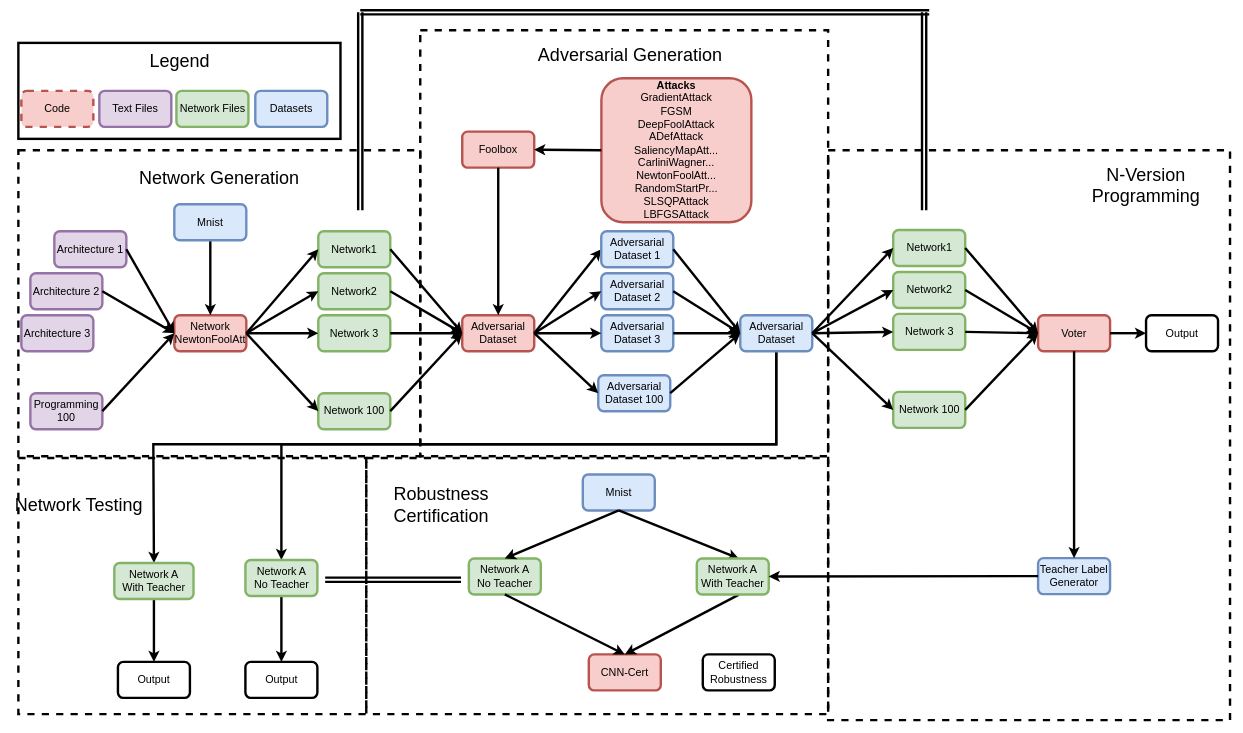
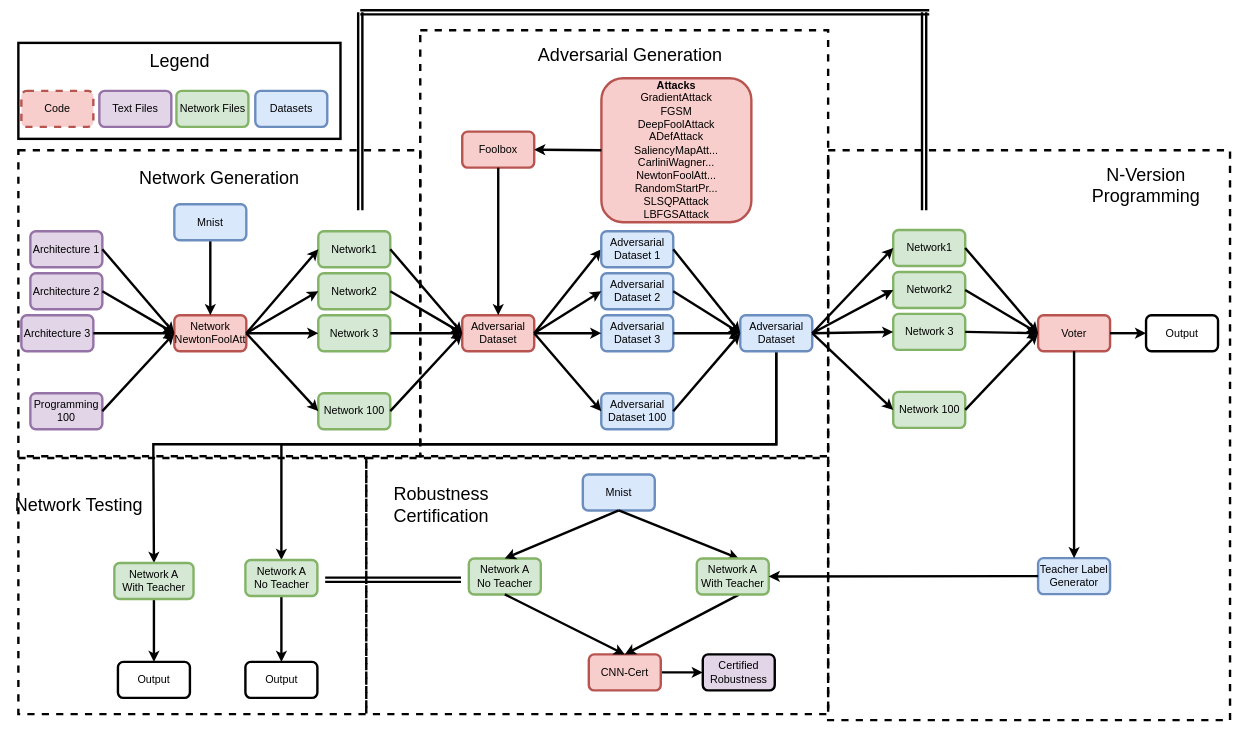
- <mxCell id="15" value="Architecture 1" style="rounded=1;whiteSpace=wrap;html=1;fillColor=#e1d5e7;strokeColor=#9673a6;strokeWidth=4;fontSize=18;" parent="1" vertex="1"><mxGeometry x="90" y="385" width="120" height="60" as="geometry" /></mxCell>
+ <mxCell id="15" value="Architecture 1" style="rounded=1;whiteSpace=wrap;html=1;fillColor=#e1d5e7;strokeColor=#9673a6;strokeWidth=4;fontSize=18;" parent="1" vertex="1"><mxGeometry x="50" y="385" width="120" height="60" as="geometry" /></mxCell>
+ <mxCell id="22" value="" style="endArrow=classic;html=1;exitX=1;exitY=0.5;exitDx=0;exitDy=0;entryX=0;entryY=0.5;entryDx=0;entryDy=0;strokeWidth=4;fontSize=18;" parent="1" source="17" target="8" edge="1"><mxGeometry width="50" height="50" relative="1" as="geometry"><mxPoint x="180" y="695" as="sourcePoint" /><mxPoint x="300" y="565" as="targetPoint" /></mxGeometry></mxCell>
- <mxCell id="35" value="Adversarial Dataset 100" style="rounded=1;whiteSpace=wrap;html=1;fillColor=#dae8fc;strokeColor=#6c8ebf;strokeWidth=4;fontSize=18;" parent="1" vertex="1"><mxGeometry x="996.765" y="625" width="120" height="60" as="geometry" /></mxCell>
+ <mxCell id="35" value="Adversarial Dataset 100" style="rounded=1;whiteSpace=wrap;html=1;fillColor=#dae8fc;strokeColor=#6c8ebf;strokeWidth=4;fontSize=18;" parent="1" vertex="1"><mxGeometry x="1001.765" y="655" width="120" height="60" as="geometry" /></mxCell>
+ <mxCell id="62" style="edgeStyle=orthogonalEdgeStyle;rounded=0;orthogonalLoop=1;jettySize=auto;html=1;exitX=1;exitY=0.5;exitDx=0;exitDy=0;entryX=0;entryY=0.5;entryDx=0;entryDy=0;strokeWidth=4;fontSize=18;" parent="1" source="63" target="64" edge="1"><mxGeometry relative="1" as="geometry" /></mxCell>
- <mxCell id="64" value="Certified Robustness" style="rounded=1;whiteSpace=wrap;html=1;strokeWidth=4;fontSize=18;" parent="1" vertex="1"><mxGeometry x="1171" y="1090.5" width="120" height="60" as="geometry" /></mxCell>
+ <mxCell id="64" value="Certified Robustness" style="rounded=1;whiteSpace=wrap;html=1;strokeWidth=4;fontSize=18;fillColor=#e1d5e7;" parent="1" vertex="1"><mxGeometry x="1171" y="1090.5" width="120" height="60" as="geometry" /></mxCell>
